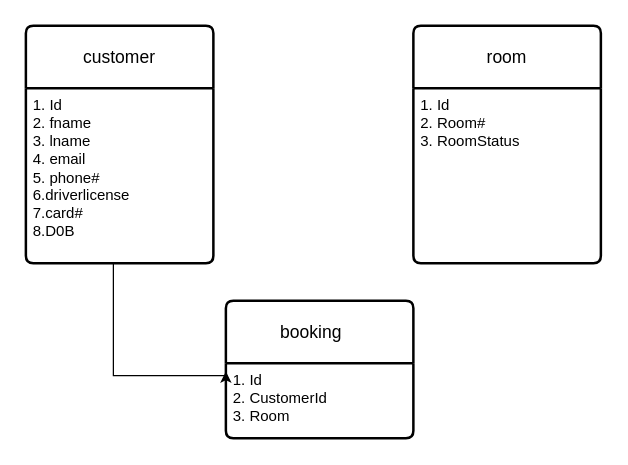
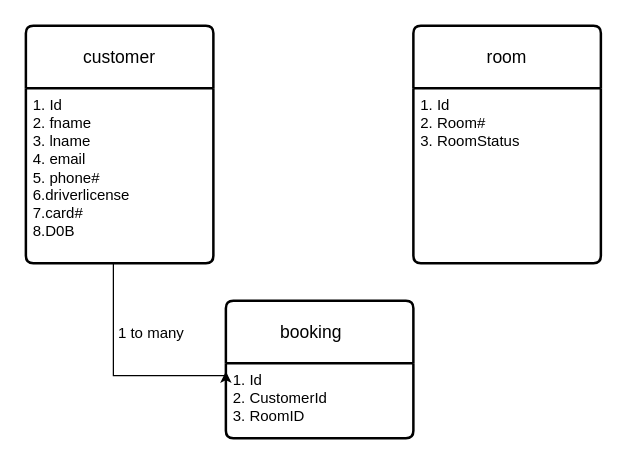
+ <mxCell id="10" value="1 to many&lt;div&gt;&lt;br&gt;&lt;/div&gt;" style="text;html=1;align=center;verticalAlign=middle;resizable=0;points=[];autosize=1;strokeColor=none;fillColor=none;" parent="1" vertex="1"><mxGeometry x="80" y="253" width="80" height="40" as="geometry" /></mxCell>
- <mxCell id="8" value="1. Id&lt;div&gt;2. CustomerId&lt;/div&gt;&lt;div&gt;3. Room&lt;/div&gt;&lt;div&gt;&lt;br&gt;&lt;/div&gt;" style="align=left;strokeColor=none;fillColor=none;spacingLeft=4;fontSize=12;verticalAlign=top;resizable=0;rotatable=0;part=1;html=1;" parent="7" vertex="1"><mxGeometry y="50" width="150" height="60" as="geometry" /></mxCell>
+ <mxCell id="8" value="1. Id&lt;div&gt;2. CustomerId&lt;/div&gt;&lt;div&gt;3. RoomID&lt;/div&gt;&lt;div&gt;&lt;br&gt;&lt;/div&gt;" style="align=left;strokeColor=none;fillColor=none;spacingLeft=4;fontSize=12;verticalAlign=top;resizable=0;rotatable=0;part=1;html=1;" parent="7" vertex="1"><mxGeometry y="50" width="150" height="60" as="geometry" /></mxCell>
